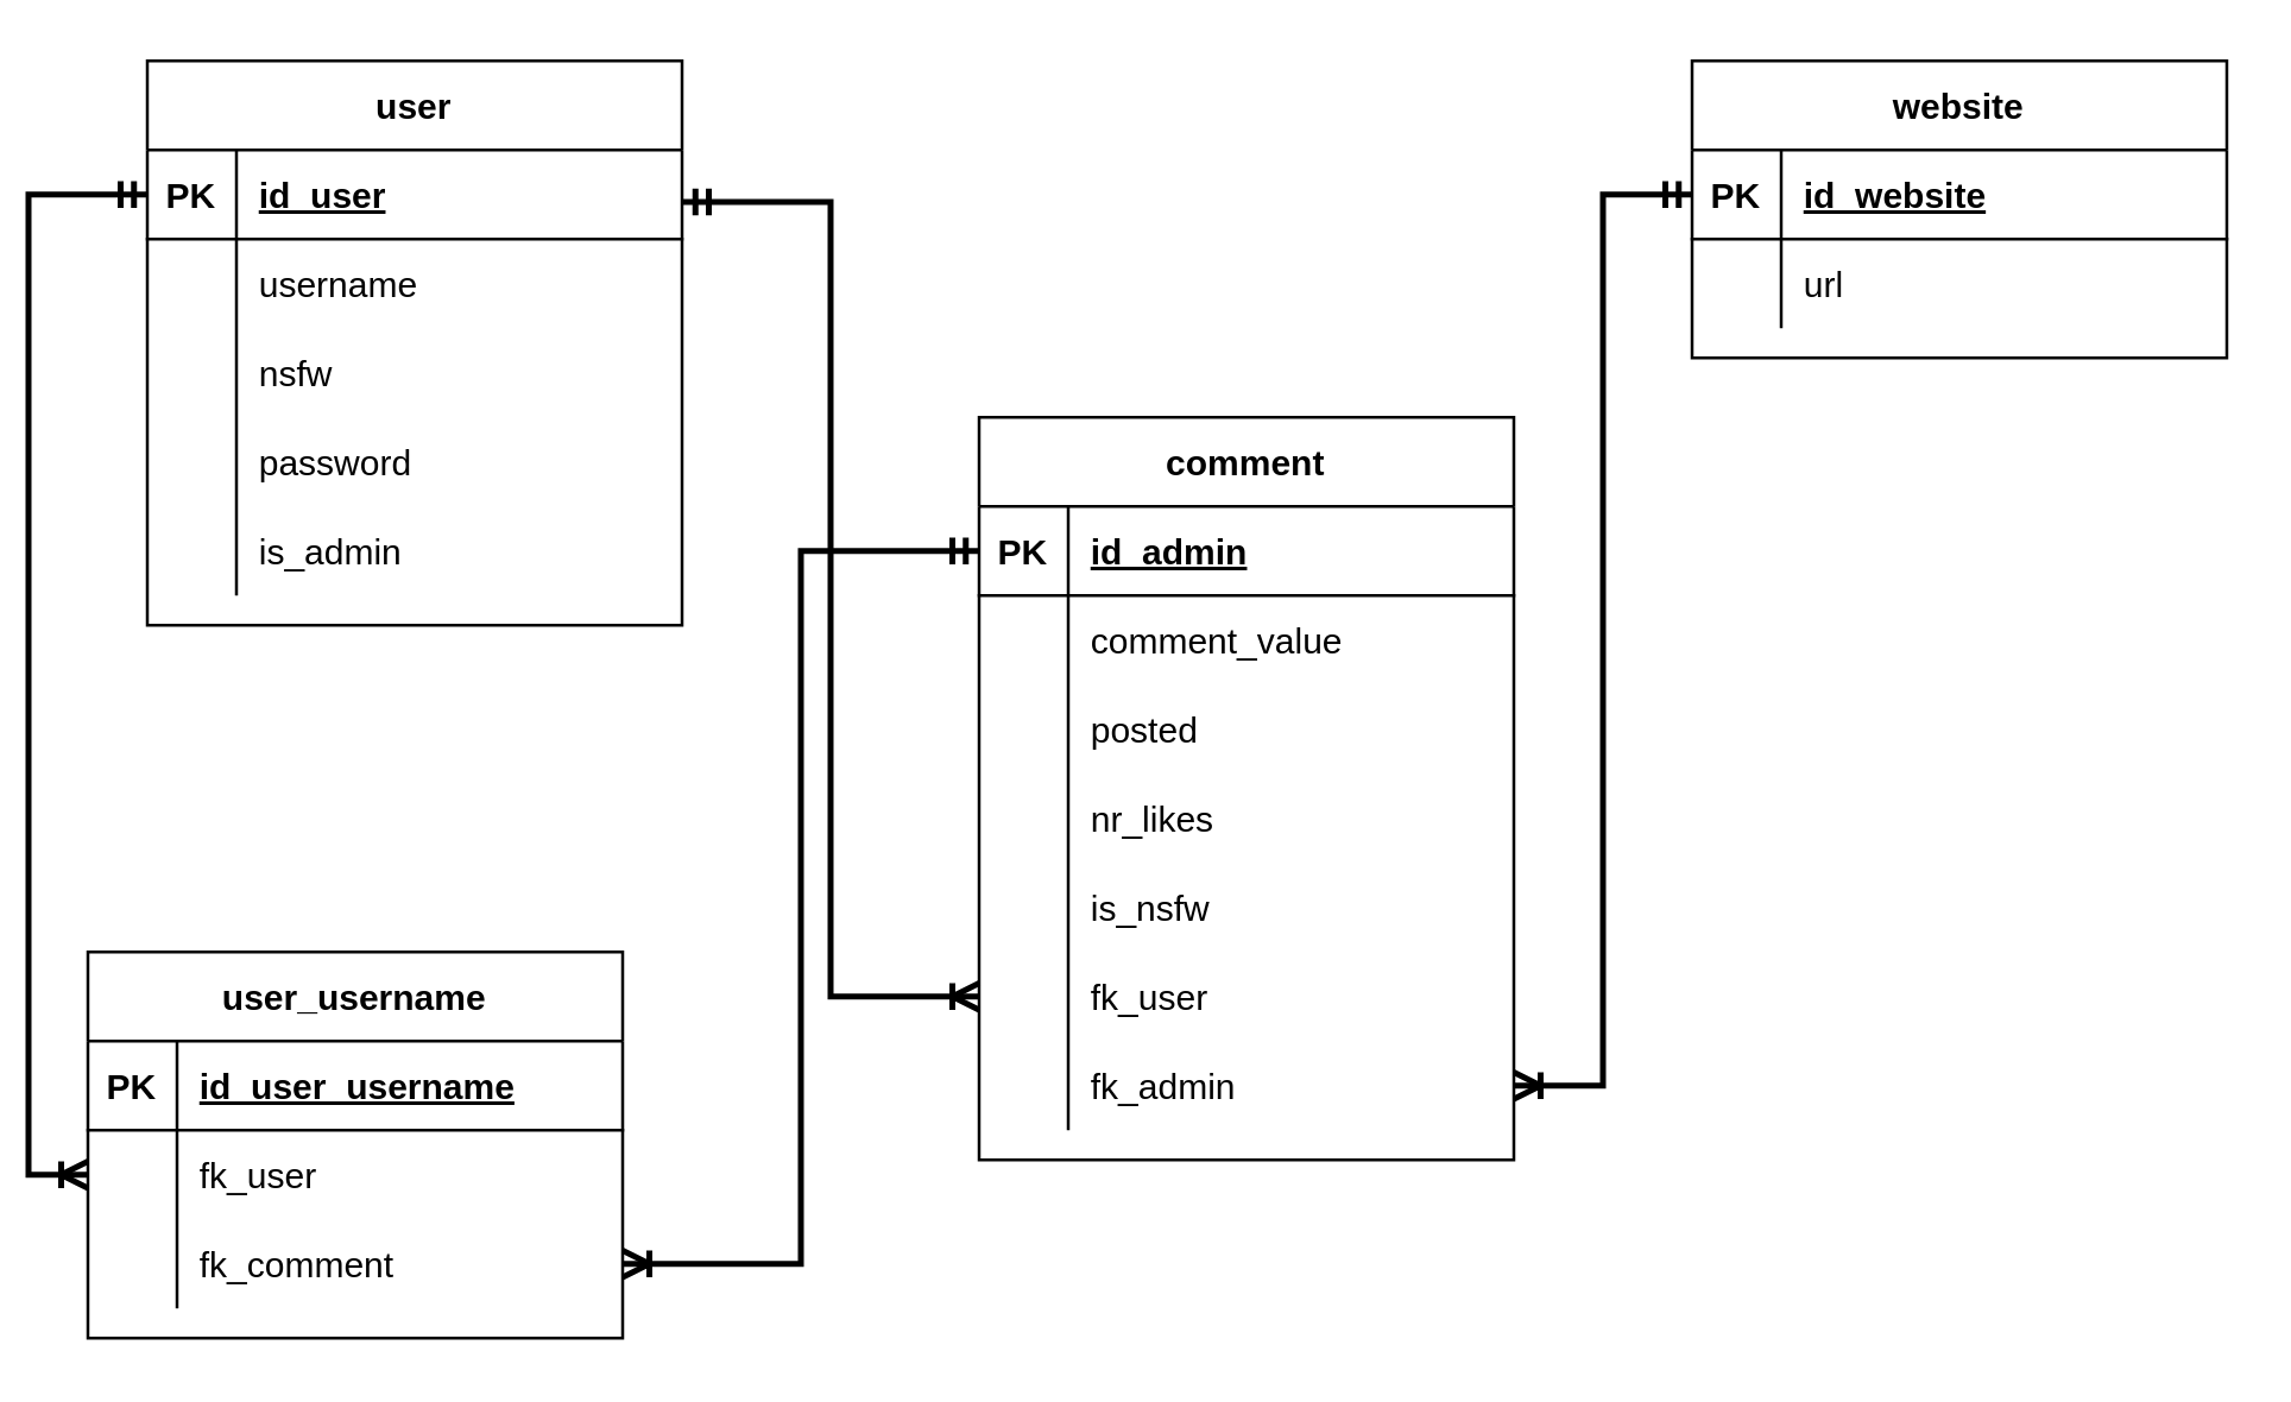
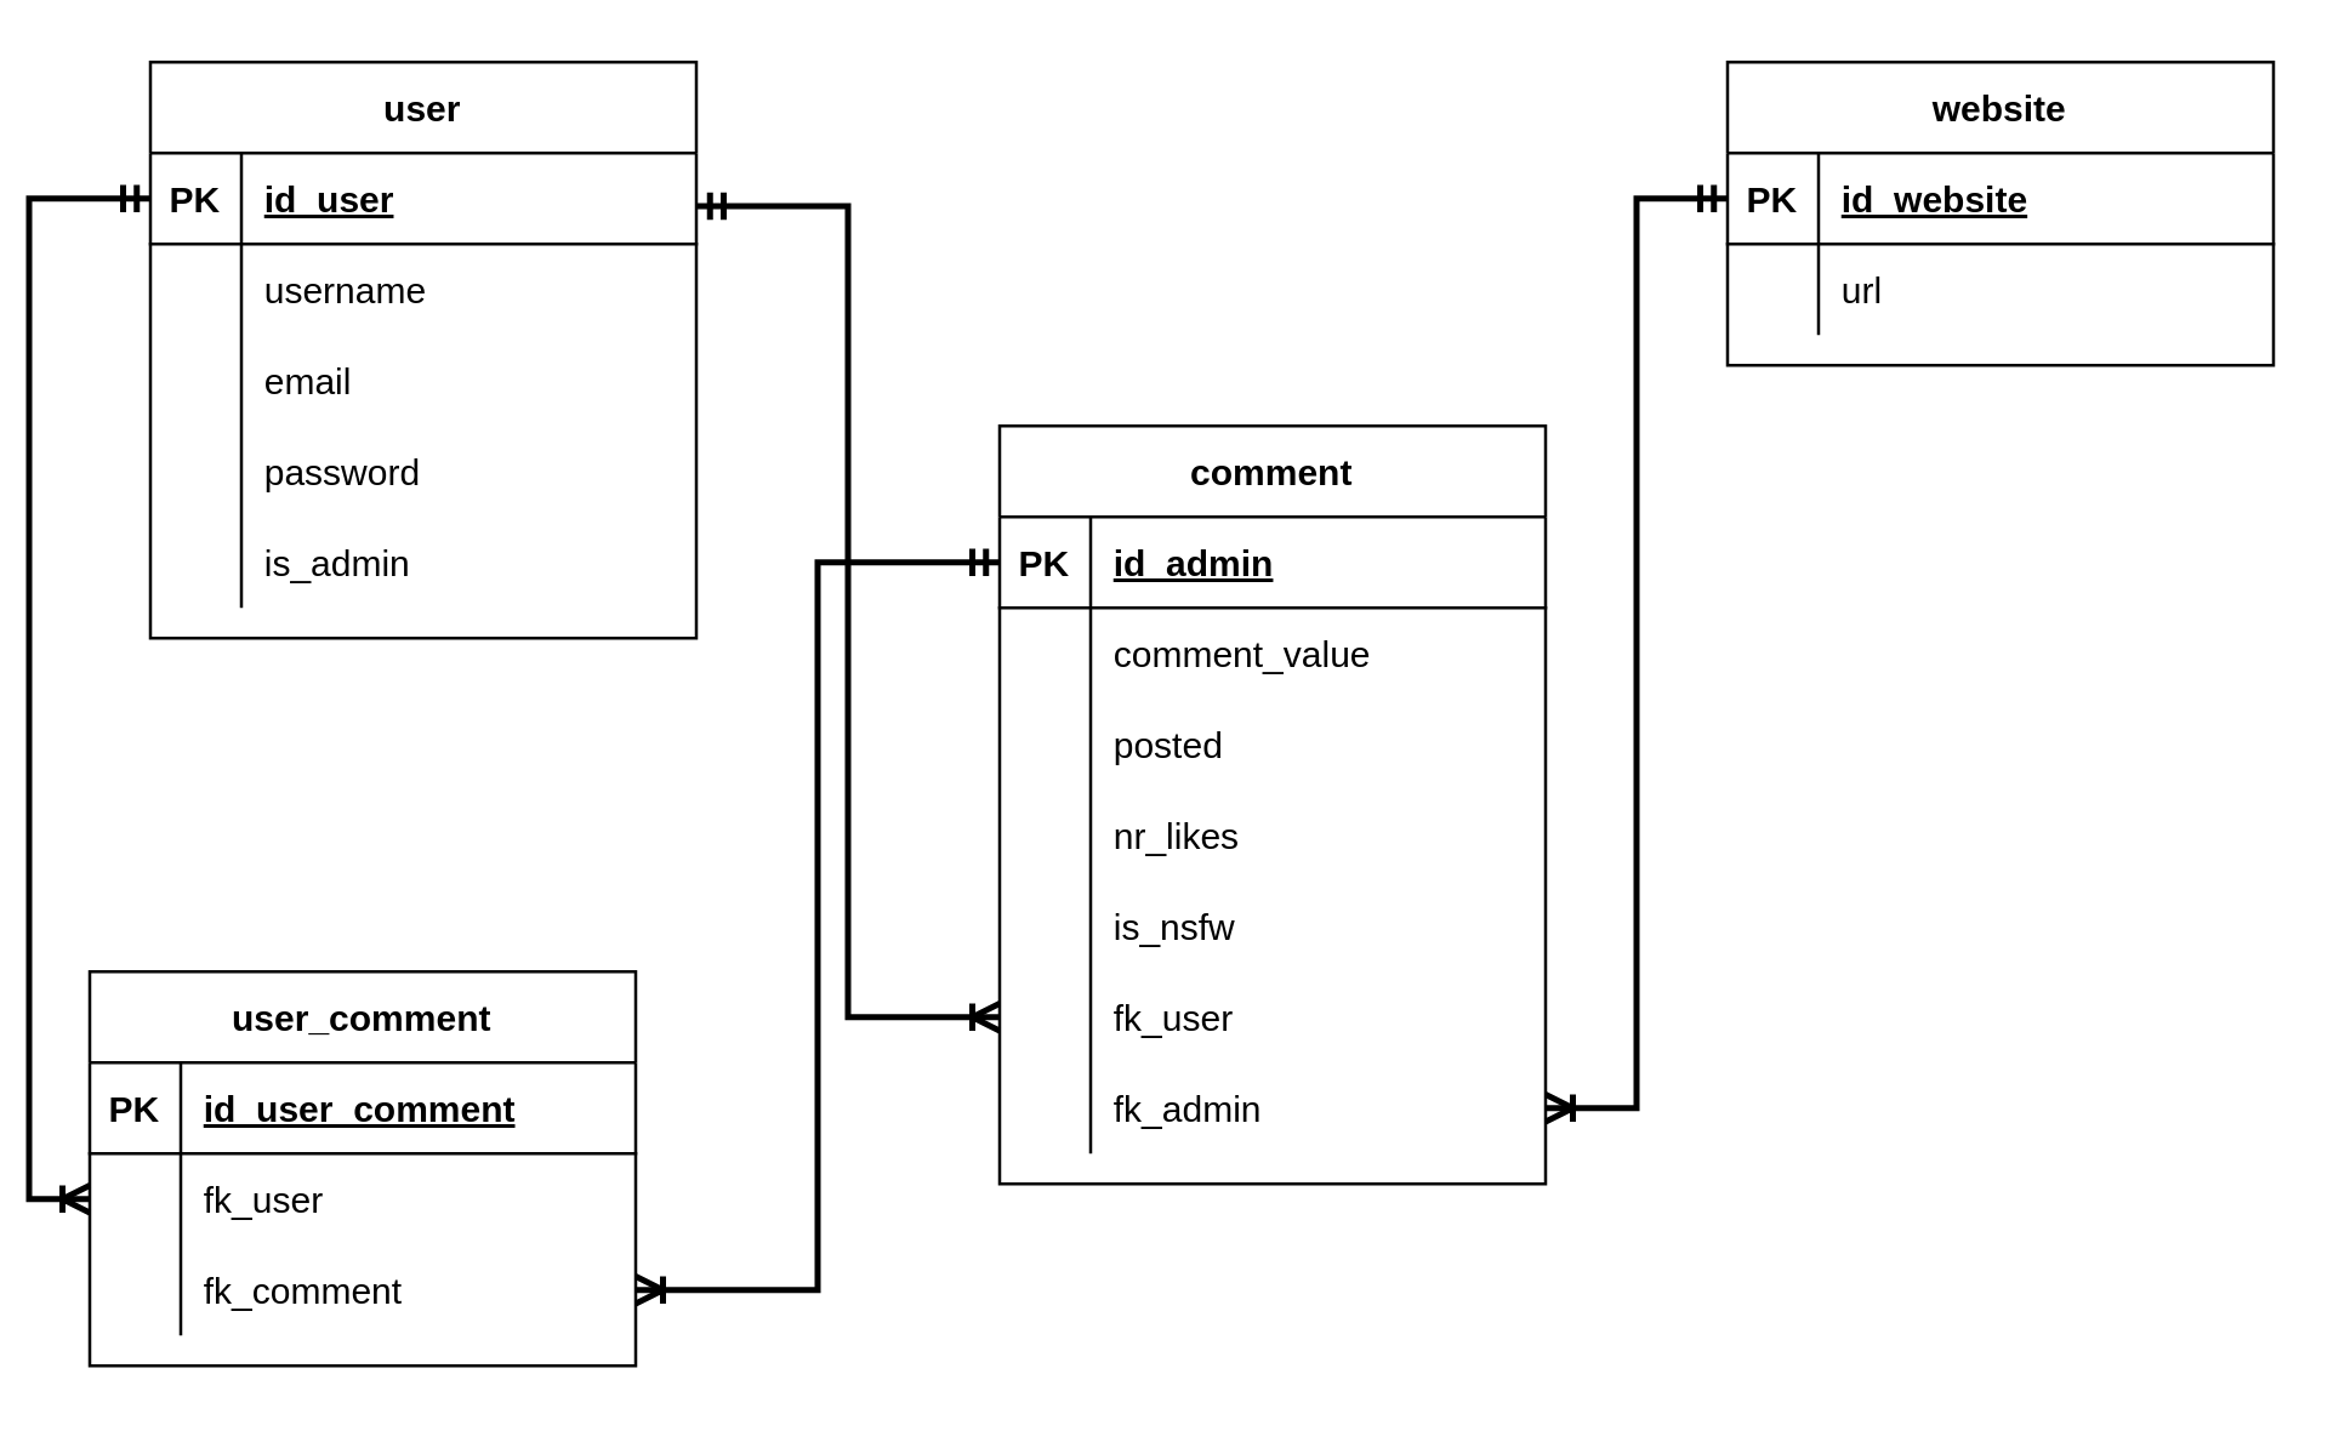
- <mxCell id="12" value="nsfw" style="shape=partialRectangle;connectable=0;fillColor=none;top=0;left=0;bottom=0;right=0;align=left;spacingLeft=6;overflow=hidden;" parent="10" vertex="1"><mxGeometry x="30" width="150" height="30" as="geometry"><mxRectangle width="150" height="30" as="alternateBounds" /></mxGeometry></mxCell>
+ <mxCell id="12" value="email" style="shape=partialRectangle;connectable=0;fillColor=none;top=0;left=0;bottom=0;right=0;align=left;spacingLeft=6;overflow=hidden;" parent="10" vertex="1"><mxGeometry x="30" width="150" height="30" as="geometry"><mxRectangle width="150" height="30" as="alternateBounds" /></mxGeometry></mxCell>
- <mxCell id="48" value="user_username" style="shape=table;startSize=30;container=1;collapsible=1;childLayout=tableLayout;fixedRows=1;rowLines=0;fontStyle=1;align=center;resizeLast=1;" parent="1" vertex="1"><mxGeometry x="20" y="320" width="180" height="130" as="geometry" /></mxCell>
+ <mxCell id="48" value="user_comment" style="shape=table;startSize=30;container=1;collapsible=1;childLayout=tableLayout;fixedRows=1;rowLines=0;fontStyle=1;align=center;resizeLast=1;" parent="1" vertex="1"><mxGeometry x="20" y="320" width="180" height="130" as="geometry" /></mxCell>
- <mxCell id="51" value="id_user_username" style="shape=partialRectangle;connectable=0;fillColor=none;top=0;left=0;bottom=0;right=0;align=left;spacingLeft=6;fontStyle=5;overflow=hidden;" parent="49" vertex="1"><mxGeometry x="30" width="150" height="30" as="geometry"><mxRectangle width="150" height="30" as="alternateBounds" /></mxGeometry></mxCell>
+ <mxCell id="51" value="id_user_comment" style="shape=partialRectangle;connectable=0;fillColor=none;top=0;left=0;bottom=0;right=0;align=left;spacingLeft=6;fontStyle=5;overflow=hidden;" parent="49" vertex="1"><mxGeometry x="30" width="150" height="30" as="geometry"><mxRectangle width="150" height="30" as="alternateBounds" /></mxGeometry></mxCell>
